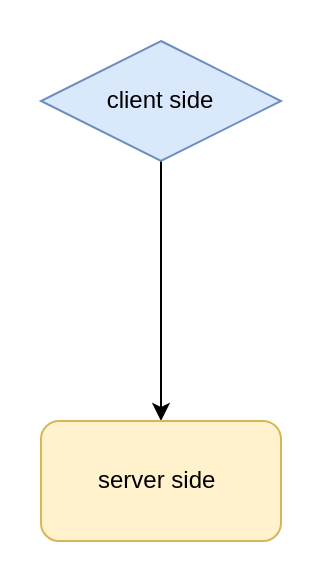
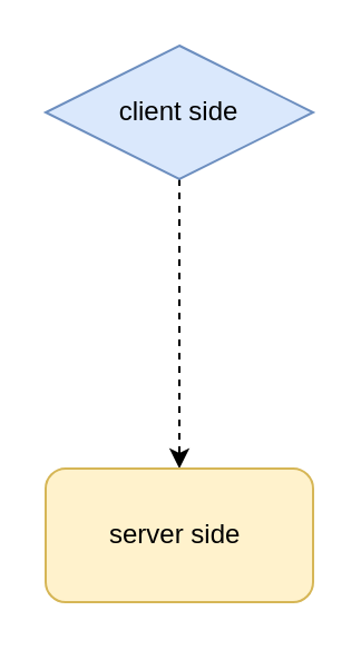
- <mxCell id="2" style="edgeStyle=orthogonalEdgeStyle;rounded=0;orthogonalLoop=1;jettySize=auto;html=1;exitX=0.5;exitY=1;exitDx=0;exitDy=0;entryX=0.5;entryY=0;entryDx=0;entryDy=0;" parent="1" source="3" target="4" edge="1"><mxGeometry relative="1" as="geometry" /></mxCell>
+ <mxCell id="2" style="edgeStyle=orthogonalEdgeStyle;rounded=0;orthogonalLoop=1;jettySize=auto;html=1;exitX=0.5;exitY=1;exitDx=0;exitDy=0;entryX=0.5;entryY=0;entryDx=0;entryDy=0;dashed=1;" parent="1" source="3" target="4" edge="1"><mxGeometry relative="1" as="geometry" /></mxCell>
